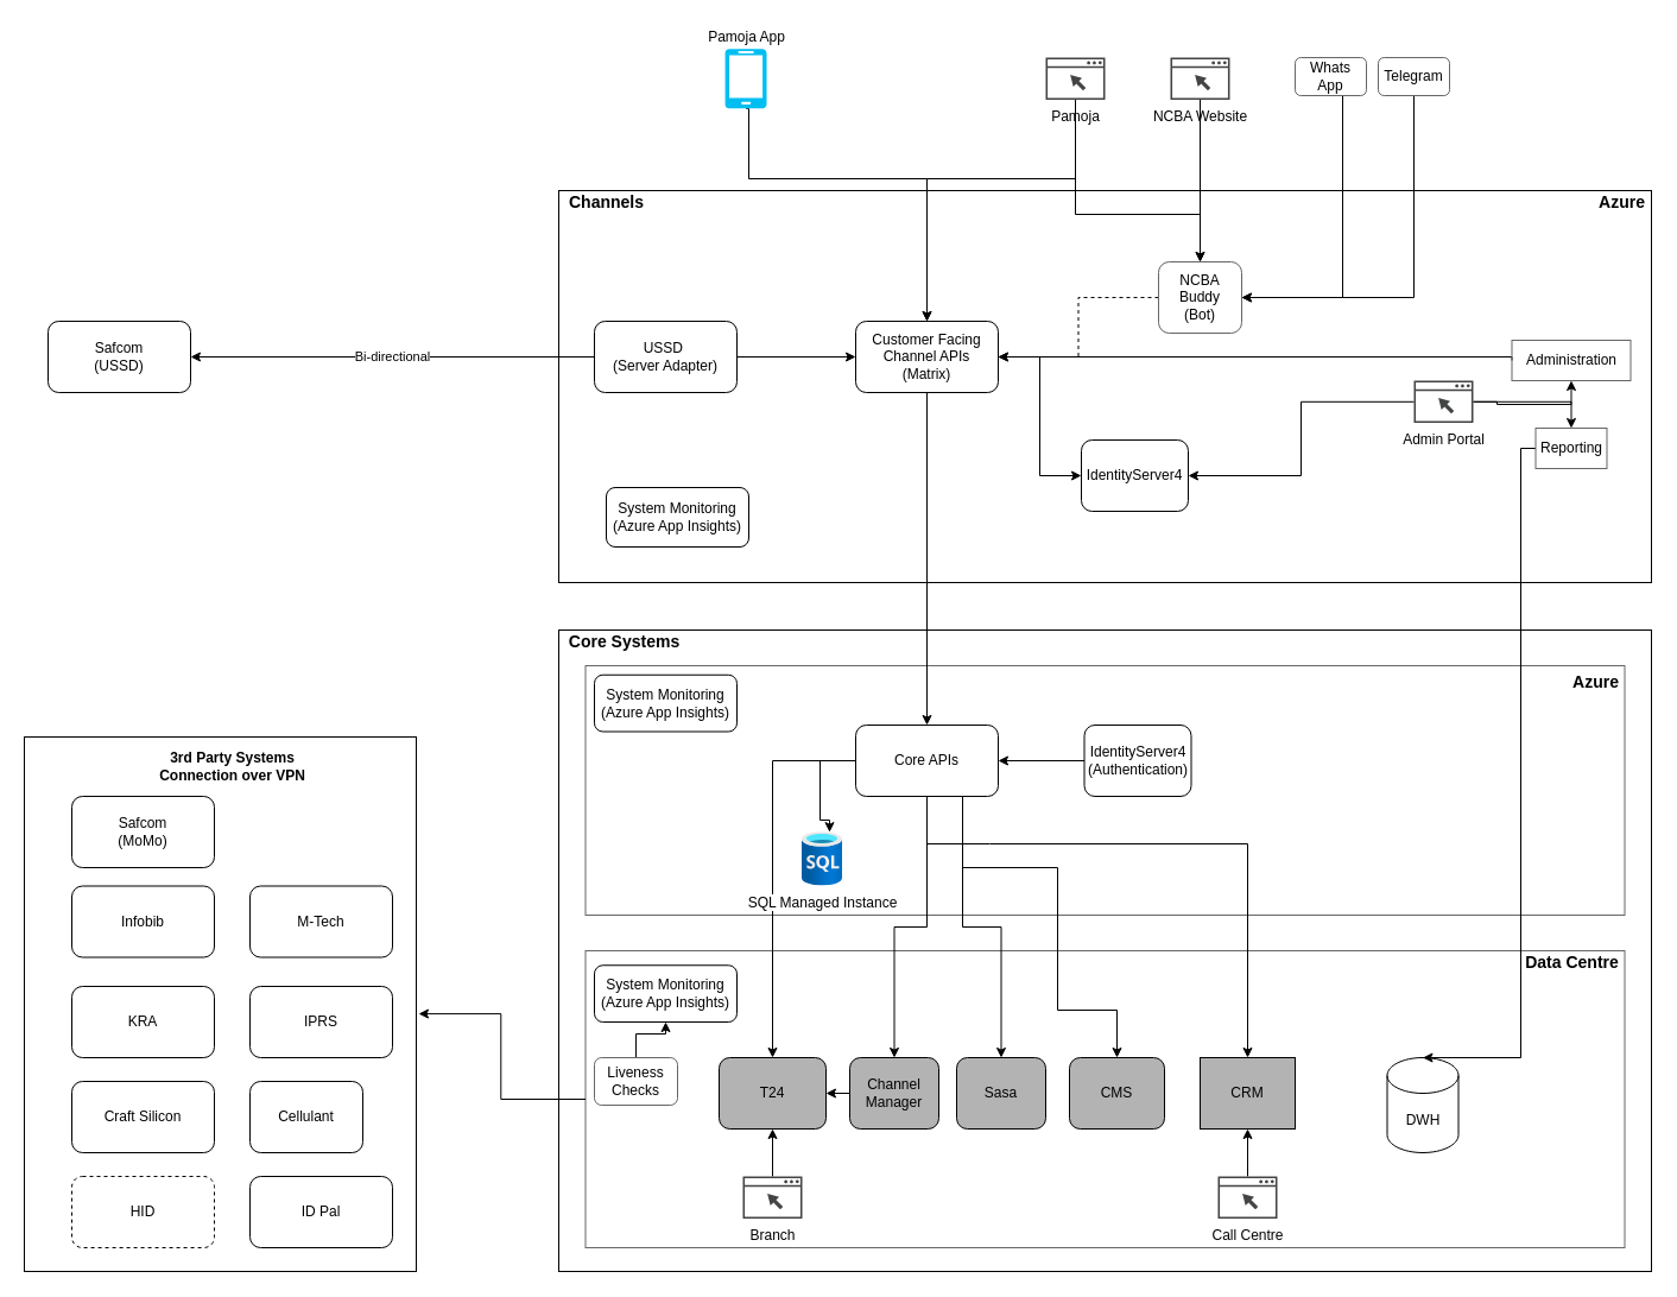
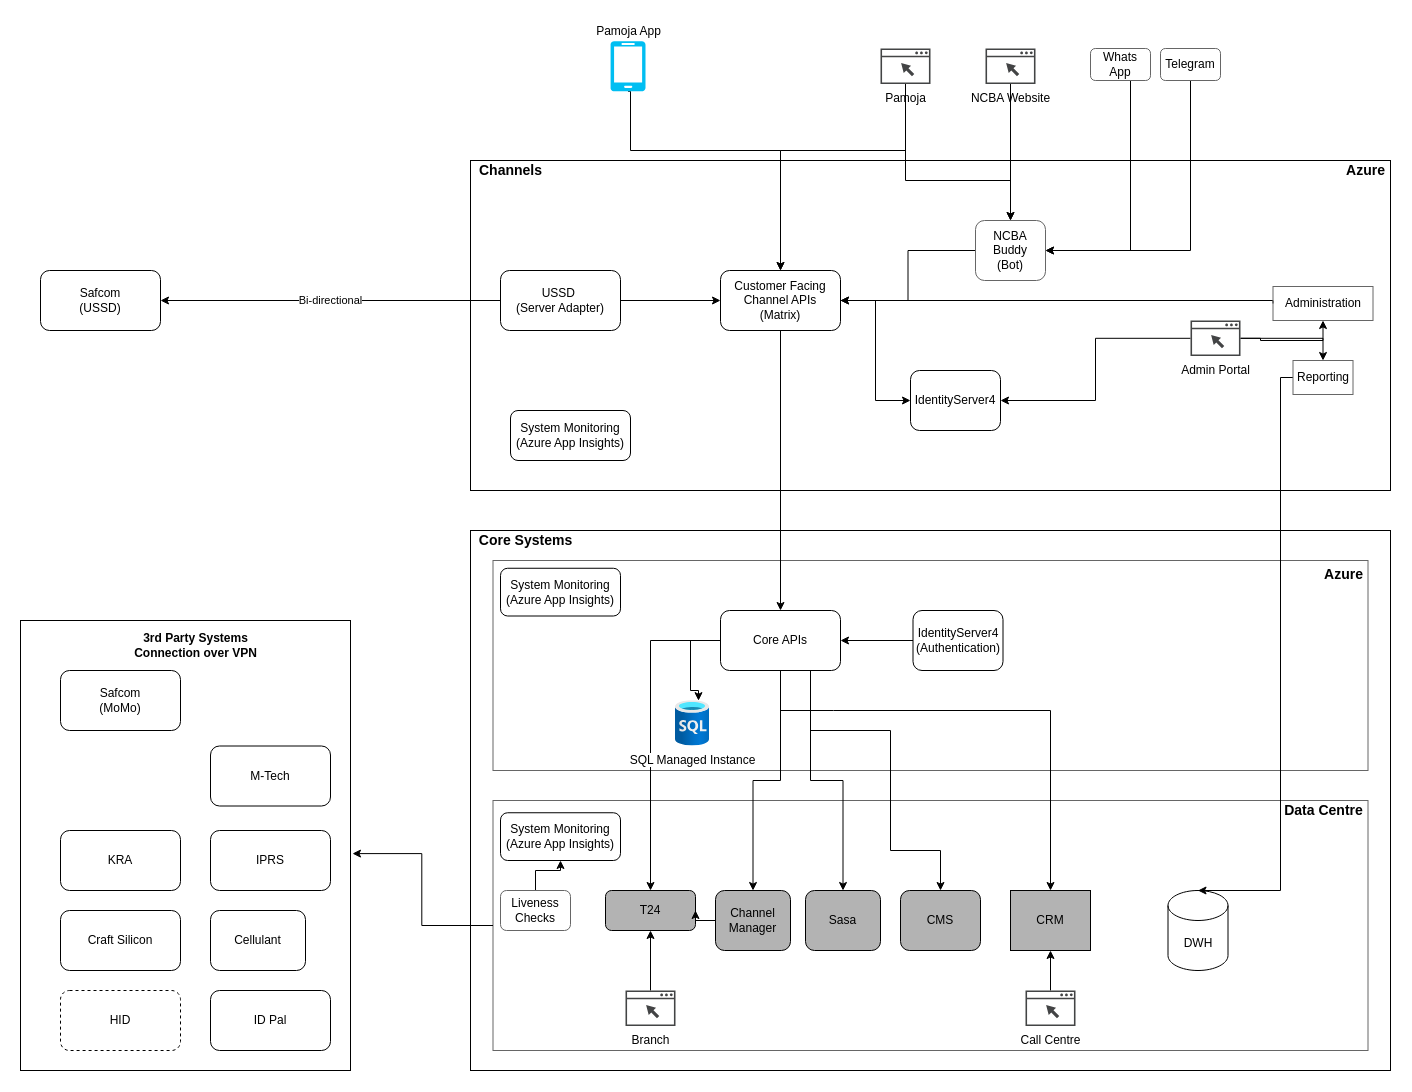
- <mxCell id="58" style="edgeStyle=orthogonalEdgeStyle;rounded=0;orthogonalLoop=1;jettySize=auto;html=1;dashed=1;" parent="1" source="59" target="36" edge="1"><mxGeometry relative="1" as="geometry" /></mxCell>
+ <mxCell id="58" style="edgeStyle=orthogonalEdgeStyle;rounded=0;orthogonalLoop=1;jettySize=auto;html=1;" parent="1" source="59" target="36" edge="1"><mxGeometry relative="1" as="geometry" /></mxCell>
- <mxCell id="19" value="Infobib" style="rounded=1;whiteSpace=wrap;html=1;fillColor=none;" parent="1" vertex="1"><mxGeometry x="60" y="745.5" width="120" height="60" as="geometry" /></mxCell>
- <mxCell id="15" value="T24" style="rounded=1;whiteSpace=wrap;html=1;fillColor=#B3B3B3;" parent="1" vertex="1"><mxGeometry x="605" y="890" width="90" height="60" as="geometry" /></mxCell>
+ <mxCell id="15" value="T24" style="rounded=1;whiteSpace=wrap;html=1;fillColor=#B3B3B3;" parent="1" vertex="1"><mxGeometry x="605" y="890" width="90" height="40" as="geometry" /></mxCell>
